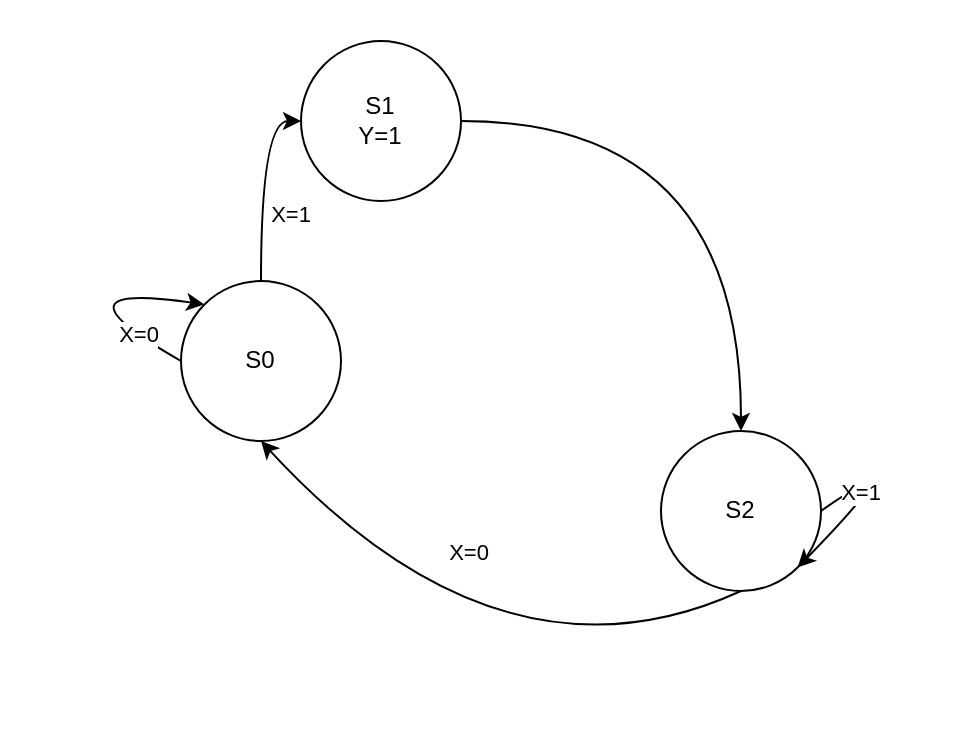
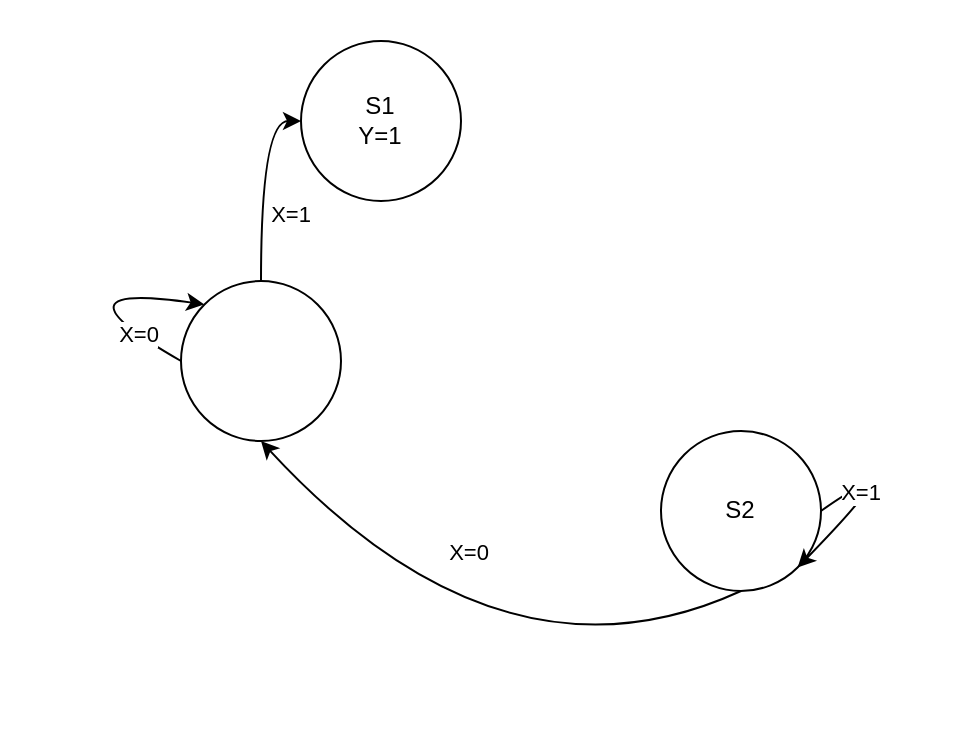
- <mxCell id="6" style="edgeStyle=orthogonalEdgeStyle;curved=1;rounded=0;orthogonalLoop=1;jettySize=auto;html=1;exitX=1;exitY=0.5;exitDx=0;exitDy=0;" edge="1" parent="1" source="7" target="8"><mxGeometry relative="1" as="geometry" /></mxCell>
- <mxCell id="5" value="S0" style="text;html=1;strokeColor=none;fillColor=none;align=center;verticalAlign=middle;whiteSpace=wrap;rounded=0;" vertex="1" parent="1"><mxGeometry x="115" y="165" width="30" height="30" as="geometry" /></mxCell>
